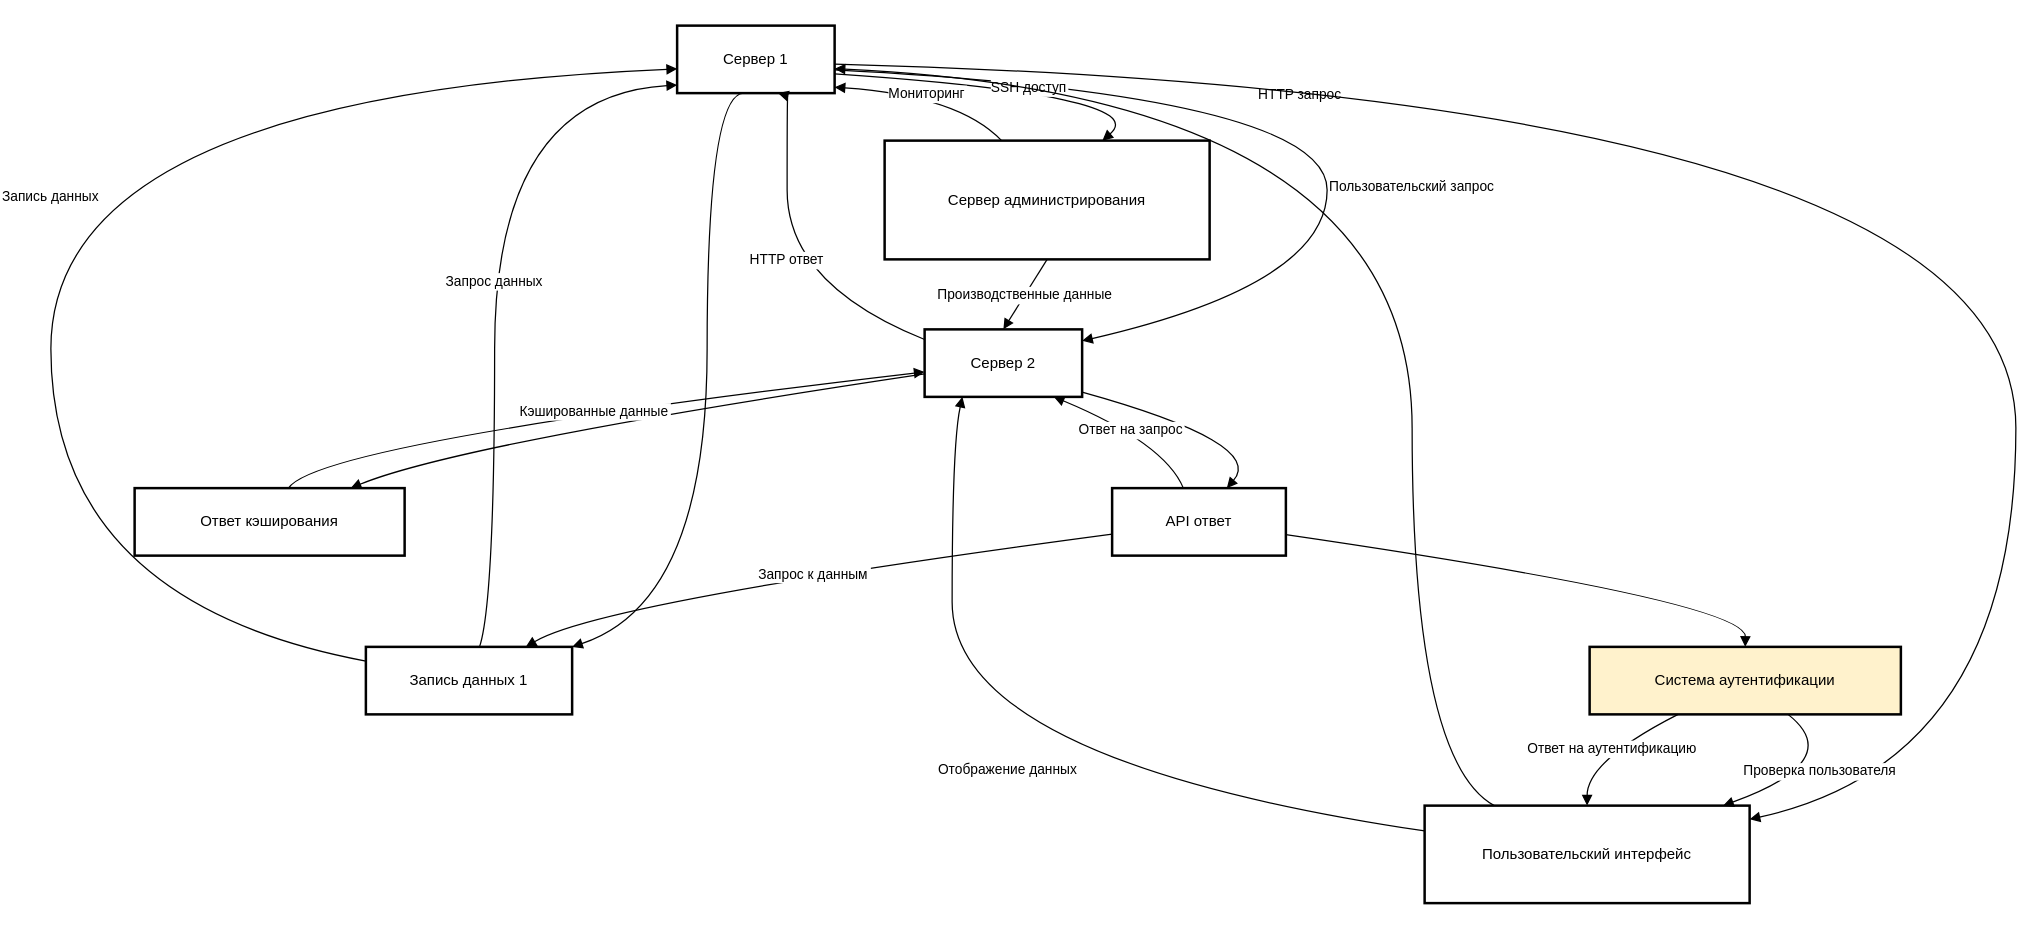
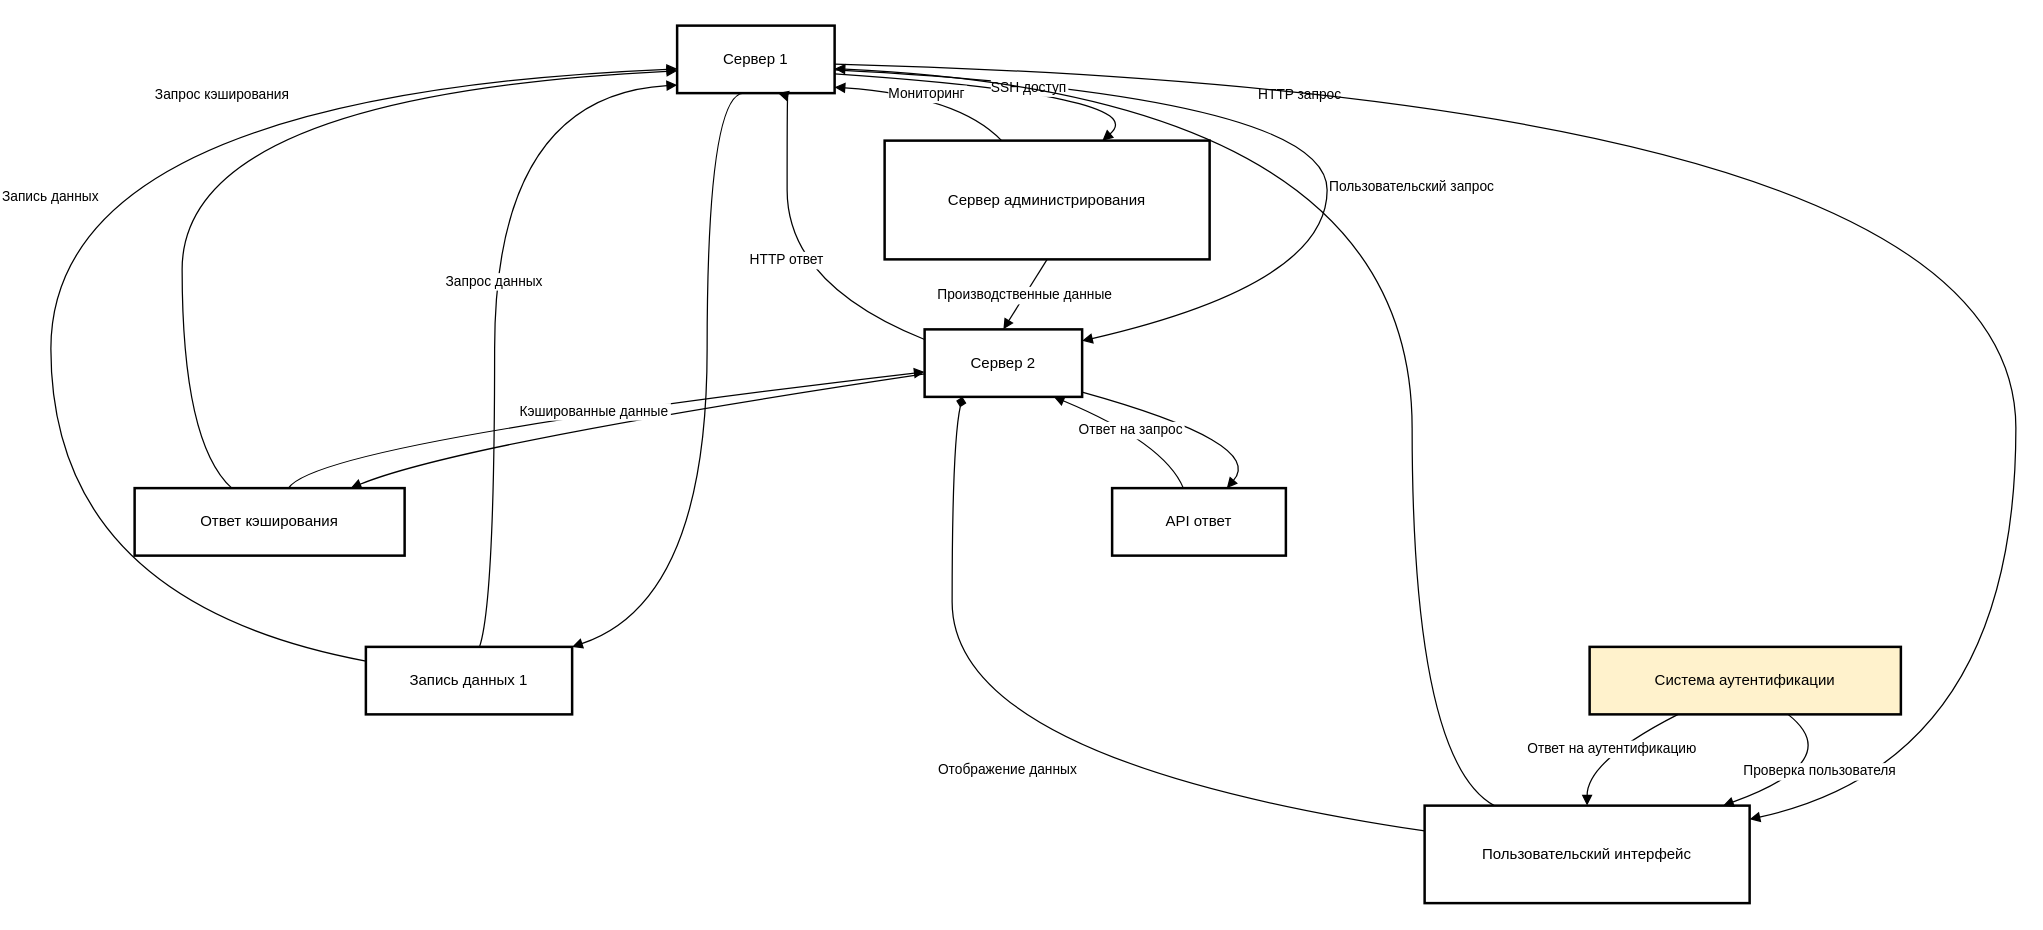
+ <mxCell id="23" value="Запрос кэширования" style="curved=1;startArrow=none;endArrow=block;exitX=0.36;exitY=0;entryX=0;entryY=0.67;" edge="1" parent="1" source="7" target="2"><mxGeometry relative="1" as="geometry"><Array as="points"><mxPoint x="125" y="354" /><mxPoint x="125" y="76" /></Array></mxGeometry></mxCell>
- <mxCell id="26" value="Отображение данных" style="curved=1;startArrow=none;endArrow=block;exitX=0;exitY=0.26;entryX=0.24;entryY=1;" edge="1" parent="1" source="8" target="3"><mxGeometry relative="1" as="geometry"><Array as="points"><mxPoint x="741" y="608" /><mxPoint x="741" y="354" /></Array></mxGeometry></mxCell>
+ <mxCell id="26" value="Отображение данных" style="curved=1;startArrow=none;endArrow=diamond;exitX=0;exitY=0.26;entryX=0.24;entryY=1;" edge="1" parent="1" source="8" target="3"><mxGeometry relative="1" as="geometry"><Array as="points"><mxPoint x="741" y="608" /><mxPoint x="741" y="354" /></Array></mxGeometry></mxCell>
- <mxCell id="16" value="Запрос к данным" style="curved=1;startArrow=none;endArrow=block;exitX=0;exitY=0.68;entryX=0.77;entryY=0.01;" edge="1" parent="1" source="5" target="4"><mxGeometry relative="1" as="geometry"><Array as="points"><mxPoint x="460" y="481" /></Array></mxGeometry></mxCell>
- <mxCell id="27" value="" style="curved=1;startArrow=none;endArrow=block;exitX=1;exitY=0.69;entryX=0.5;entryY=0.01;" edge="1" parent="1" source="5" target="9"><mxGeometry relative="1" as="geometry"><Array as="points"><mxPoint x="1376" y="481" /></Array></mxGeometry></mxCell>
